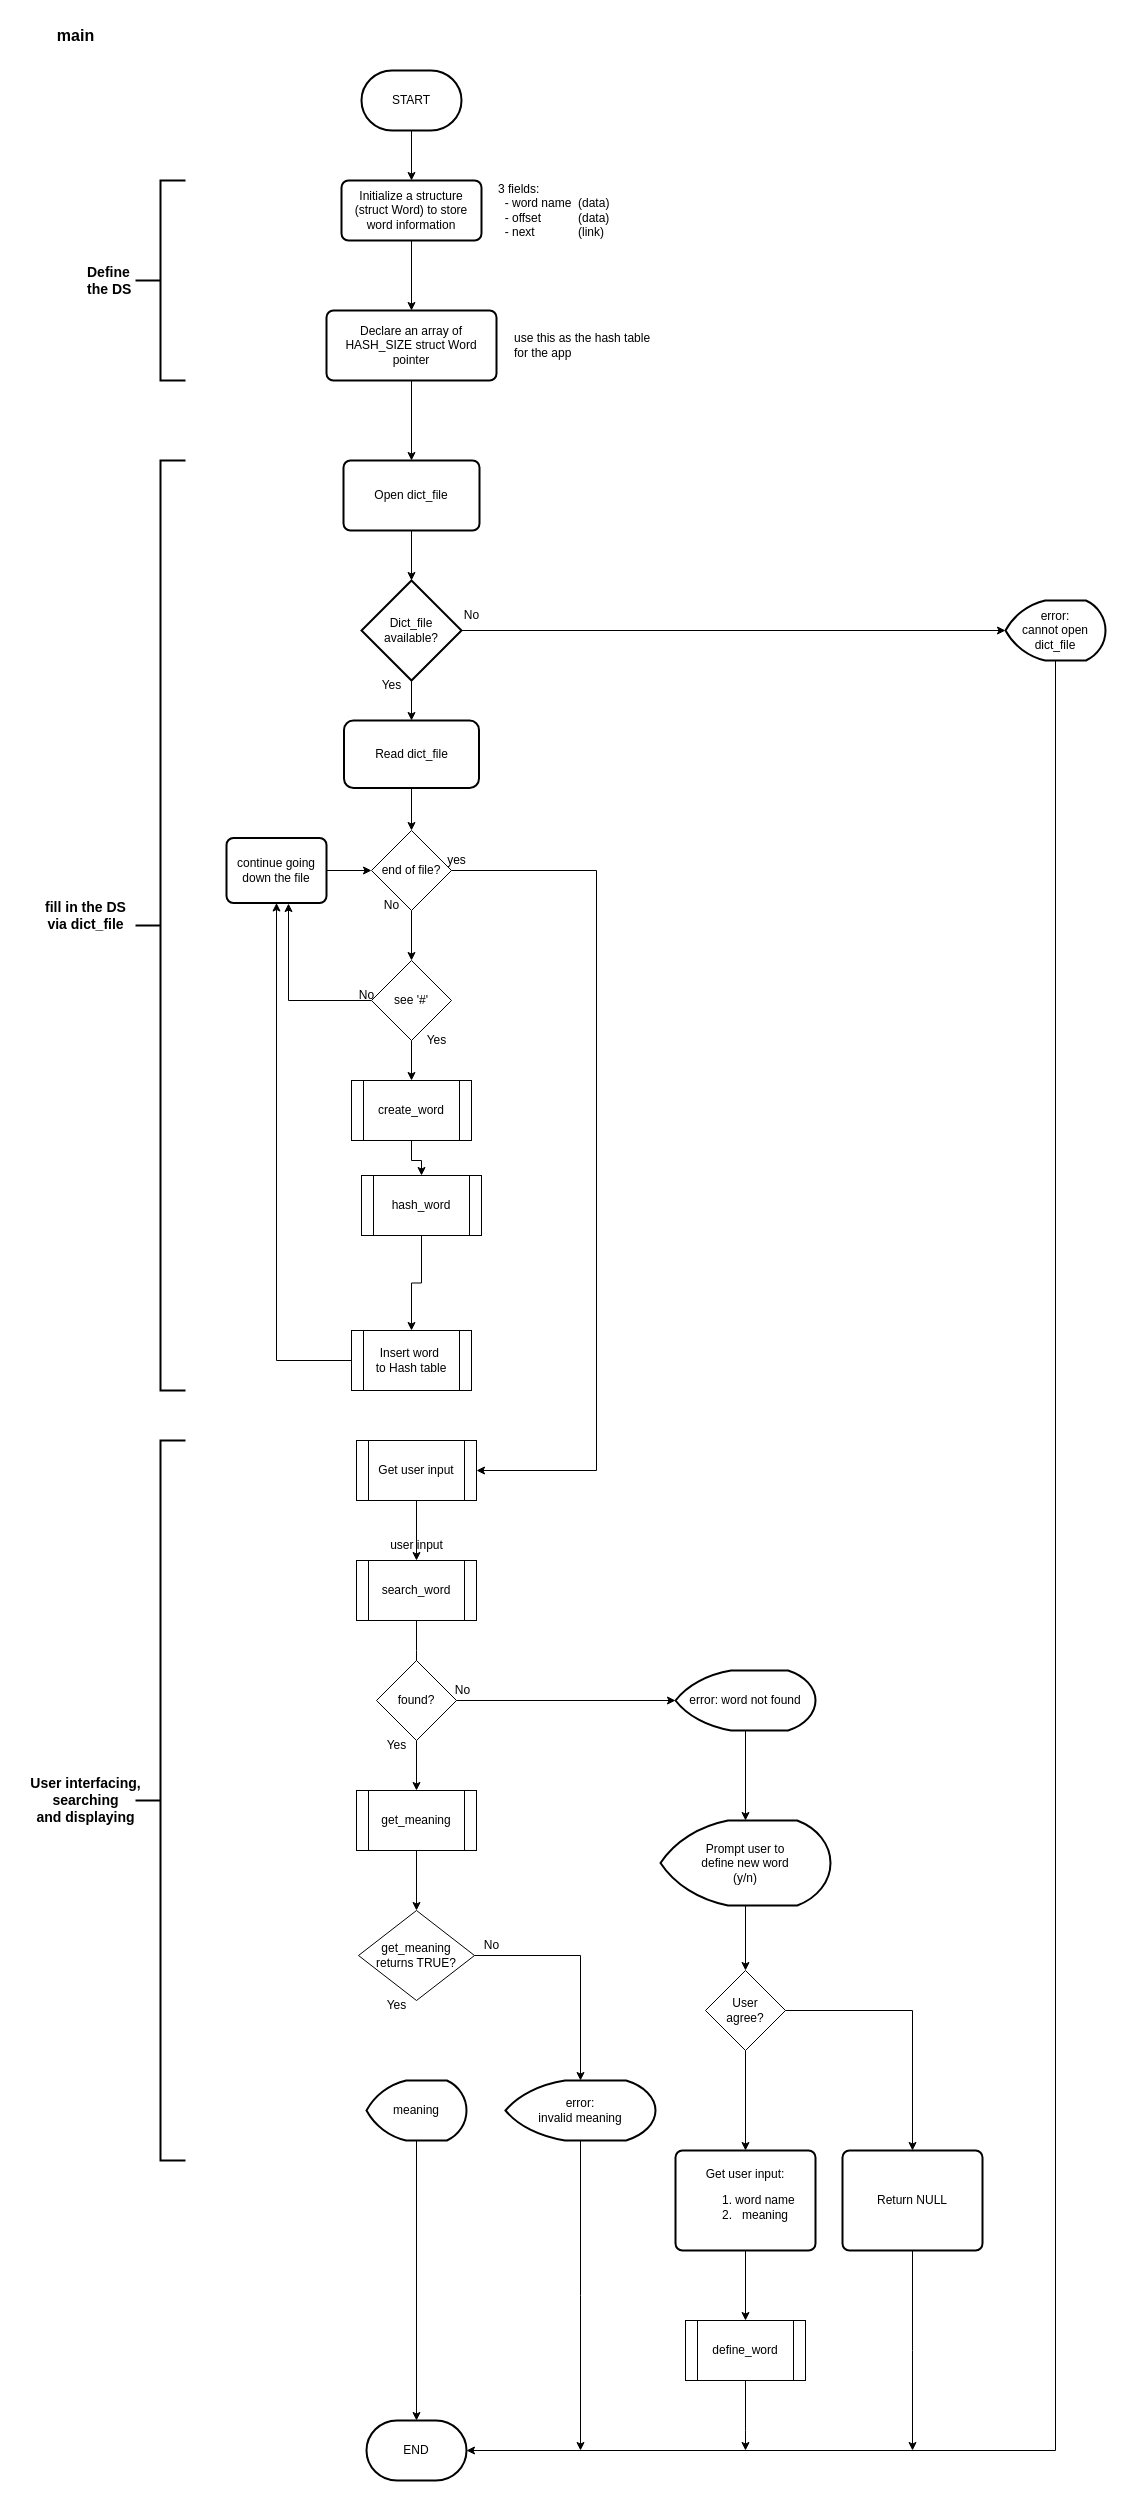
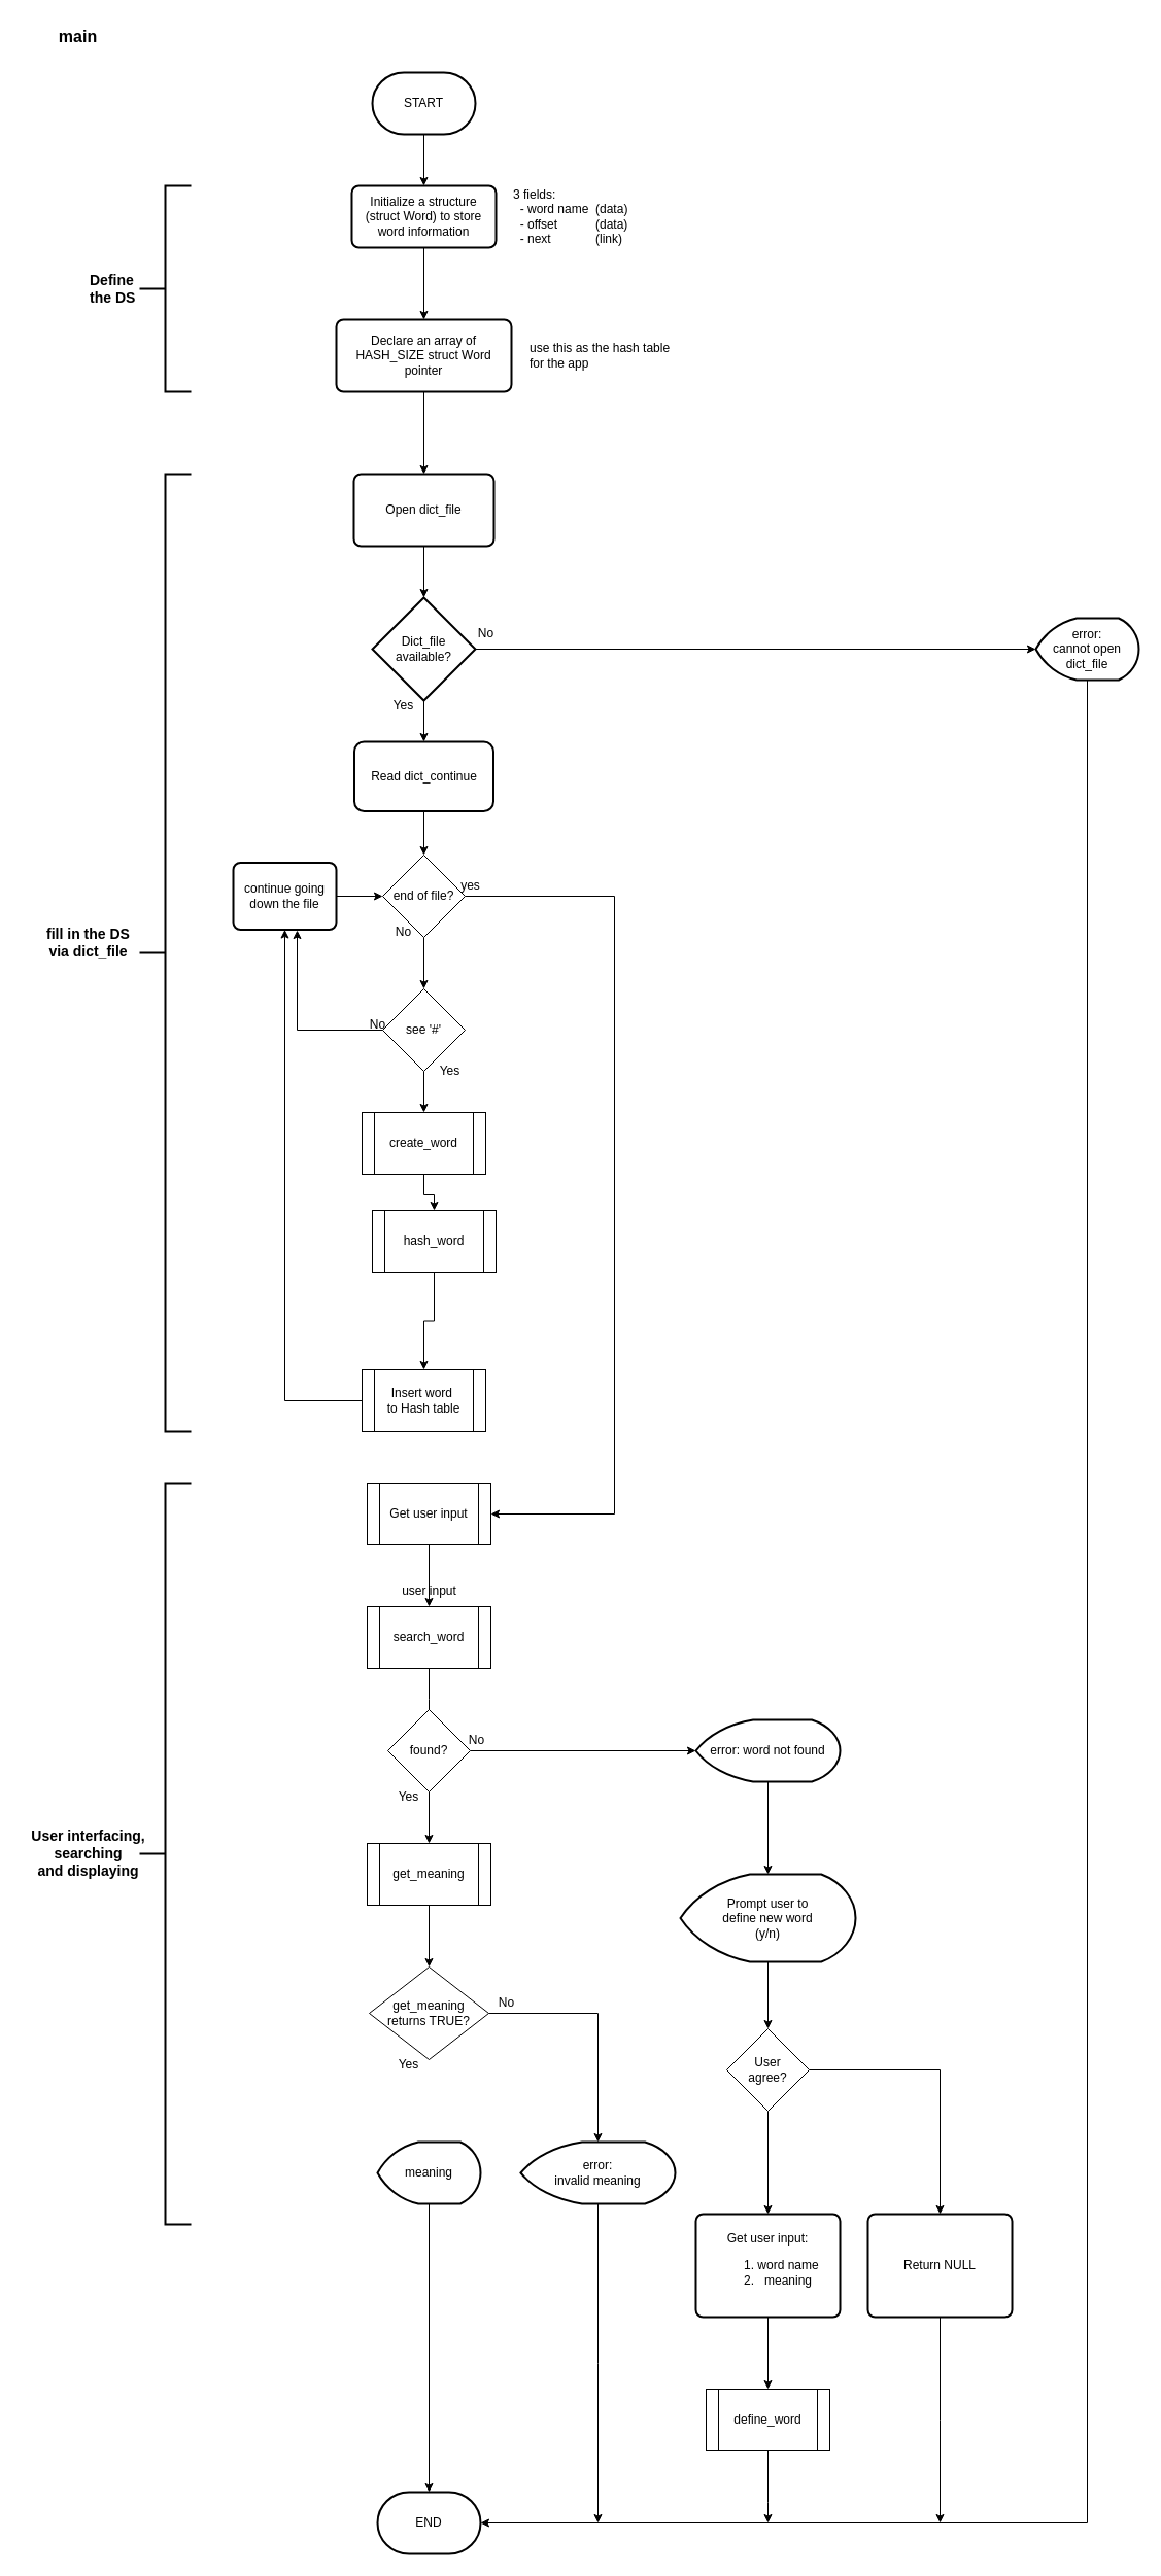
- <mxCell id="8" value="Read dict_file" style="whiteSpace=wrap;html=1;rounded=1;arcSize=14;strokeWidth=2;" parent="1" vertex="1"><mxGeometry x="343.5" y="720" width="135" height="67.5" as="geometry" /></mxCell>
+ <mxCell id="8" value="Read dict_continue" style="whiteSpace=wrap;html=1;rounded=1;arcSize=14;strokeWidth=2;" parent="1" vertex="1"><mxGeometry x="343.5" y="720" width="135" height="67.5" as="geometry" /></mxCell>
